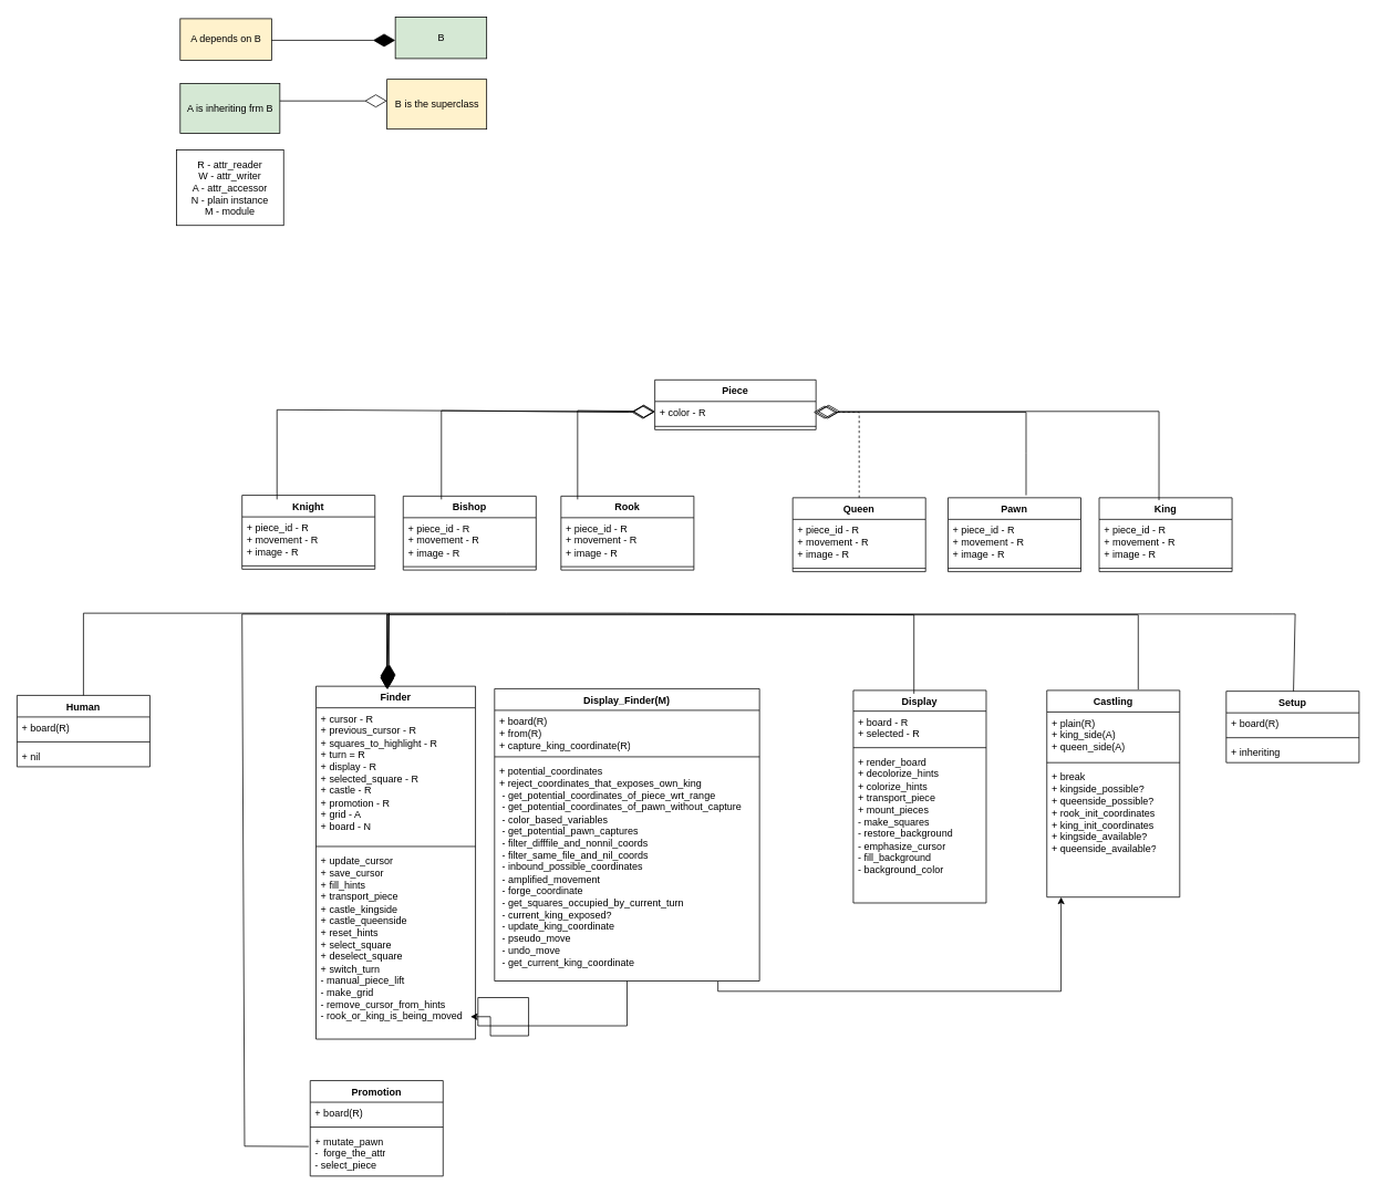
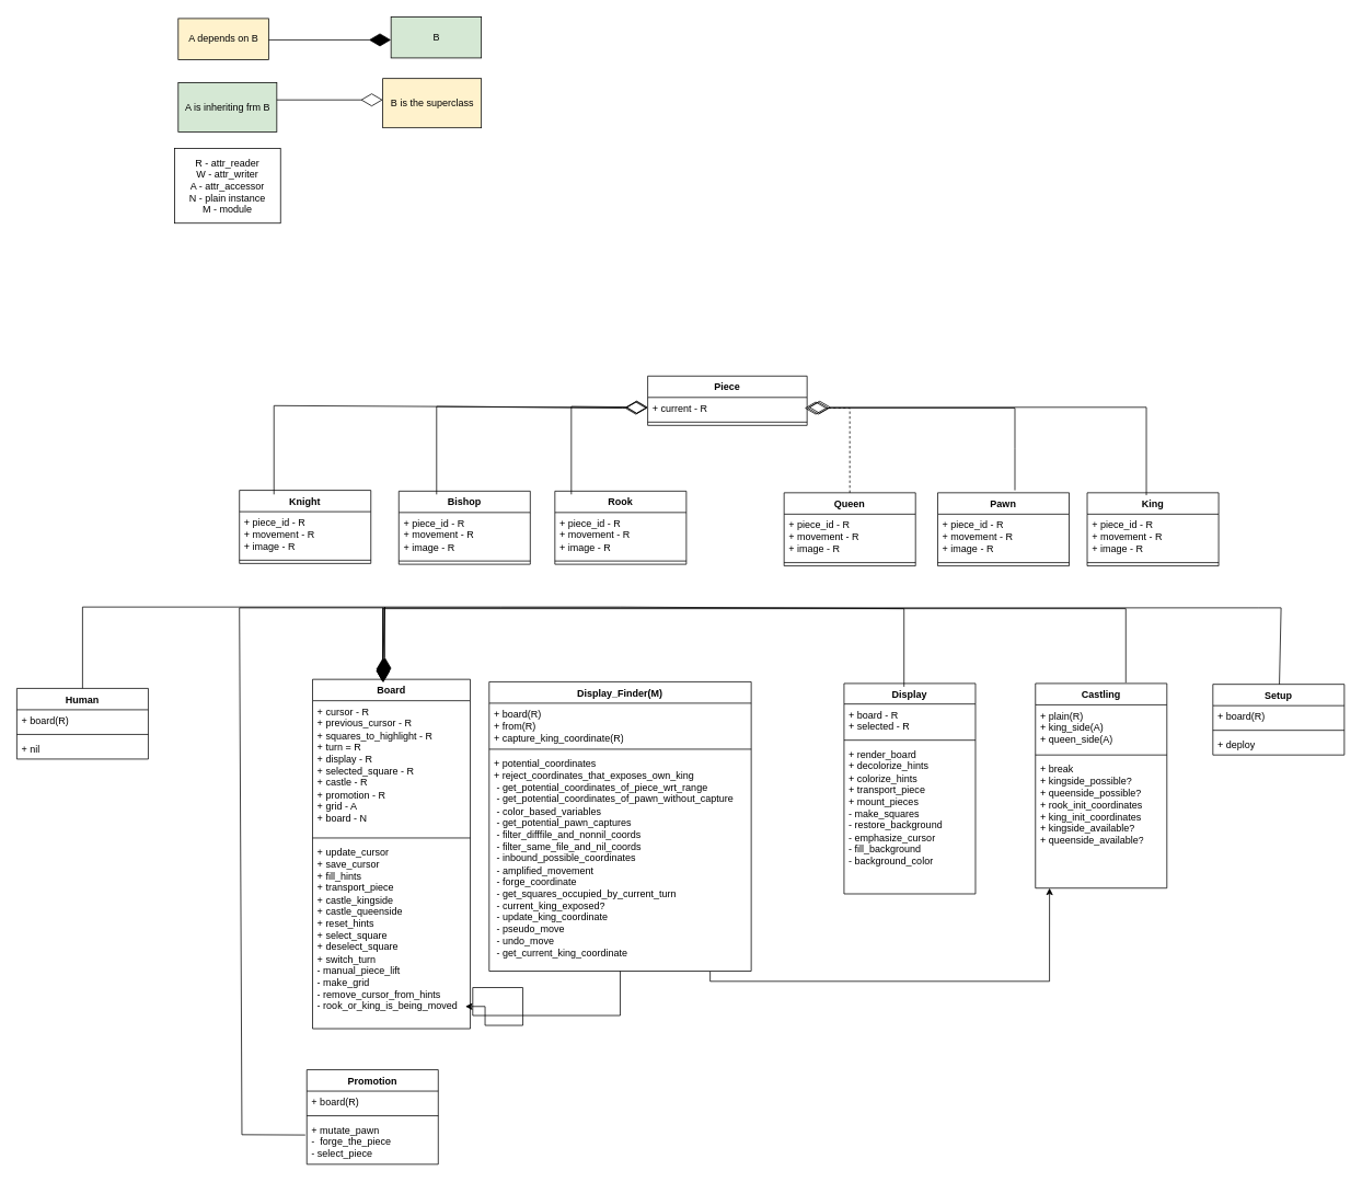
- <mxCell id="3" value="+ color - R" style="text;strokeColor=none;fillColor=none;align=left;verticalAlign=top;spacingLeft=4;spacingRight=4;overflow=hidden;rotatable=0;points=[[0,0.5],[1,0.5]];portConstraint=eastwest;whiteSpace=wrap;html=1;" vertex="1" parent="2"><mxGeometry y="26" width="194" height="26" as="geometry" /></mxCell>
+ <mxCell id="3" value="+ current - R" style="text;strokeColor=none;fillColor=none;align=left;verticalAlign=top;spacingLeft=4;spacingRight=4;overflow=hidden;rotatable=0;points=[[0,0.5],[1,0.5]];portConstraint=eastwest;whiteSpace=wrap;html=1;" vertex="1" parent="2"><mxGeometry y="26" width="194" height="26" as="geometry" /></mxCell>
- <mxCell id="33" value="Finder" style="swimlane;fontStyle=1;align=center;verticalAlign=top;childLayout=stackLayout;horizontal=1;startSize=26;horizontalStack=0;resizeParent=1;resizeParentMax=0;resizeLast=0;collapsible=1;marginBottom=0;whiteSpace=wrap;html=1;" vertex="1" parent="1"><mxGeometry x="380" y="826" width="192" height="425" as="geometry" /></mxCell>
+ <mxCell id="33" value="Board" style="swimlane;fontStyle=1;align=center;verticalAlign=top;childLayout=stackLayout;horizontal=1;startSize=26;horizontalStack=0;resizeParent=1;resizeParentMax=0;resizeLast=0;collapsible=1;marginBottom=0;whiteSpace=wrap;html=1;" vertex="1" parent="1"><mxGeometry x="380" y="826" width="192" height="425" as="geometry" /></mxCell>
- <mxCell id="59" value="+ inheriting" style="text;strokeColor=none;fillColor=none;align=left;verticalAlign=top;spacingLeft=4;spacingRight=4;overflow=hidden;rotatable=0;points=[[0,0.5],[1,0.5]];portConstraint=eastwest;whiteSpace=wrap;html=1;" vertex="1" parent="56"><mxGeometry y="60" width="160" height="26" as="geometry" /></mxCell>
+ <mxCell id="59" value="+ deploy" style="text;strokeColor=none;fillColor=none;align=left;verticalAlign=top;spacingLeft=4;spacingRight=4;overflow=hidden;rotatable=0;points=[[0,0.5],[1,0.5]];portConstraint=eastwest;whiteSpace=wrap;html=1;" vertex="1" parent="56"><mxGeometry y="60" width="160" height="26" as="geometry" /></mxCell>
- <mxCell id="64" value="+ mutate_pawn&lt;br&gt;-&amp;nbsp; forge_the_attr&lt;br&gt;- select_piece" style="text;strokeColor=none;fillColor=none;align=left;verticalAlign=top;spacingLeft=4;spacingRight=4;overflow=hidden;rotatable=0;points=[[0,0.5],[1,0.5]];portConstraint=eastwest;whiteSpace=wrap;html=1;" vertex="1" parent="61"><mxGeometry y="60" width="160" height="55" as="geometry" /></mxCell>
+ <mxCell id="64" value="+ mutate_pawn&lt;br&gt;-&amp;nbsp; forge_the_piece&lt;br&gt;- select_piece" style="text;strokeColor=none;fillColor=none;align=left;verticalAlign=top;spacingLeft=4;spacingRight=4;overflow=hidden;rotatable=0;points=[[0,0.5],[1,0.5]];portConstraint=eastwest;whiteSpace=wrap;html=1;" vertex="1" parent="61"><mxGeometry y="60" width="160" height="55" as="geometry" /></mxCell>
